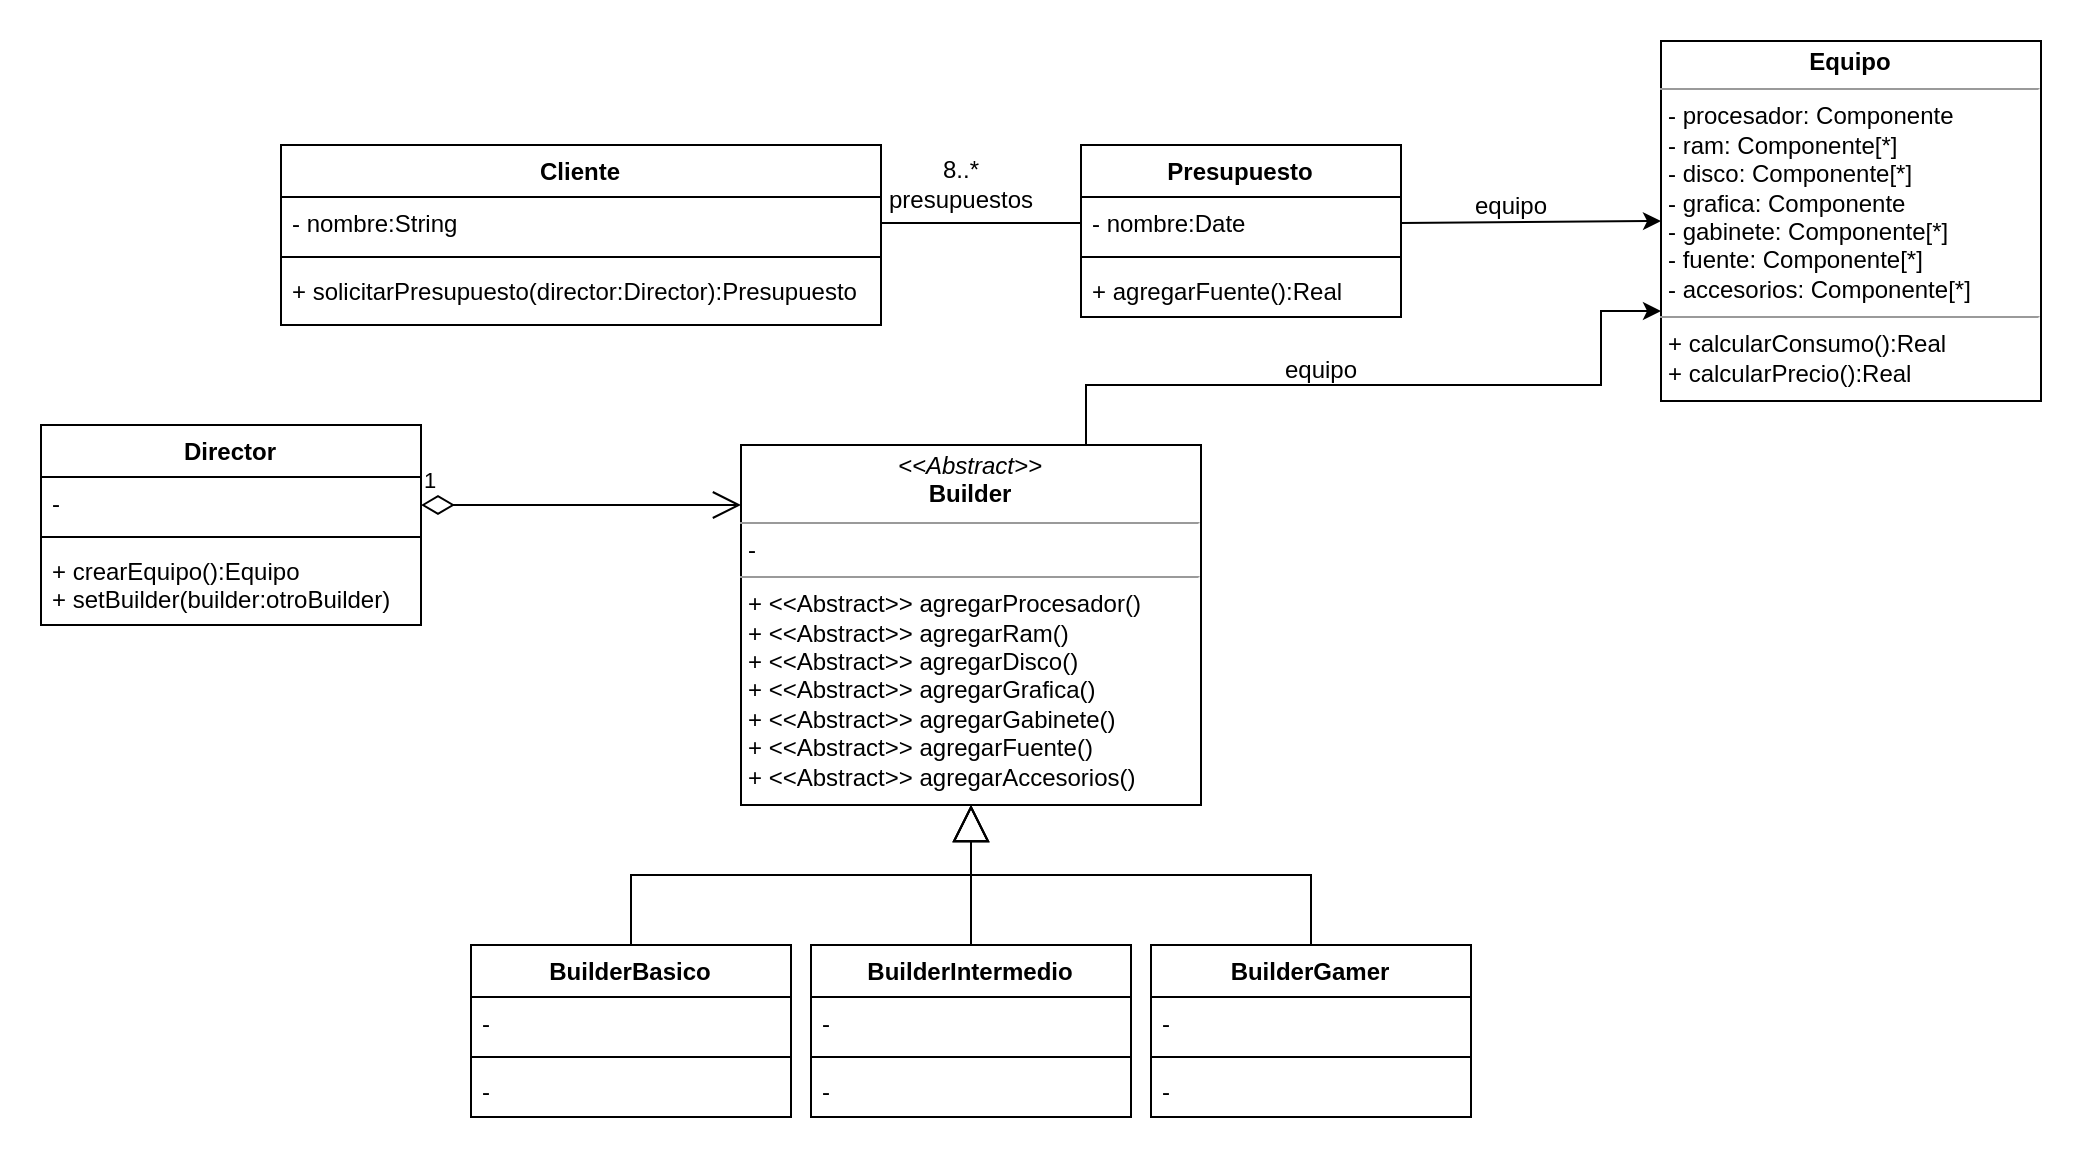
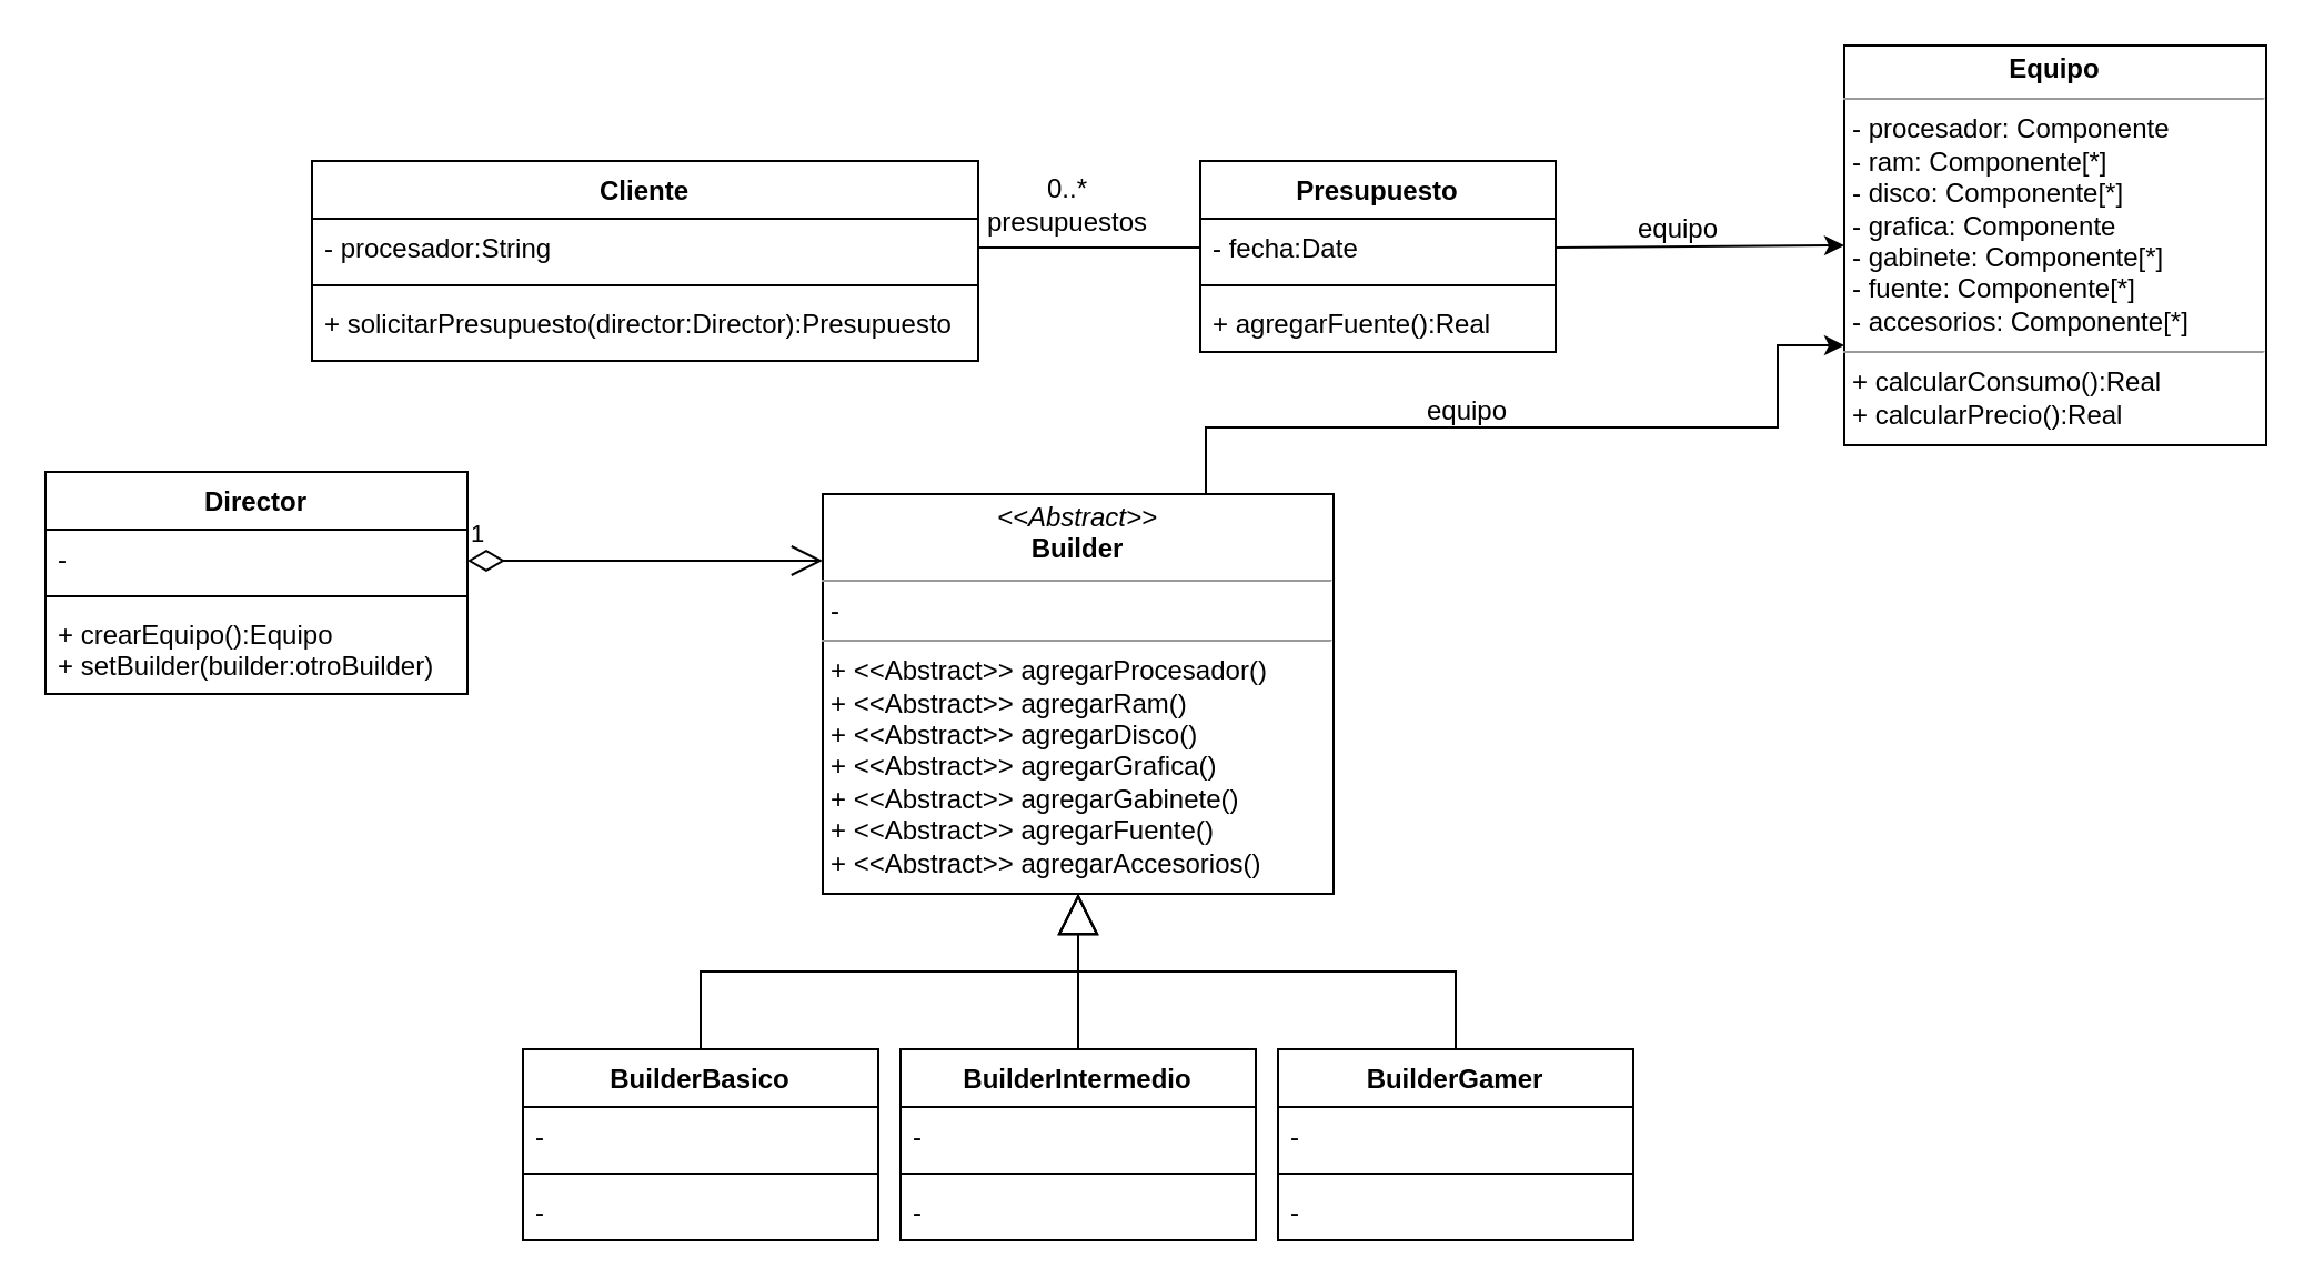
- <mxCell id="34" value="8..*&lt;br&gt;presupuestos" style="text;html=1;align=center;verticalAlign=middle;resizable=0;points=[];autosize=1;strokeColor=none;fillColor=none;" parent="1" vertex="1"><mxGeometry x="430" y="72" width="100" height="40" as="geometry" /></mxCell>
+ <mxCell id="34" value="0..*&lt;br&gt;presupuestos" style="text;html=1;align=center;verticalAlign=middle;resizable=0;points=[];autosize=1;strokeColor=none;fillColor=none;" parent="1" vertex="1"><mxGeometry x="430" y="72" width="100" height="40" as="geometry" /></mxCell>
- <mxCell id="30" value="- nombre:String" style="text;strokeColor=none;fillColor=none;align=left;verticalAlign=top;spacingLeft=4;spacingRight=4;overflow=hidden;rotatable=0;points=[[0,0.5],[1,0.5]];portConstraint=eastwest;whiteSpace=wrap;html=1;" parent="29" vertex="1"><mxGeometry y="26" width="300" height="26" as="geometry" /></mxCell>
+ <mxCell id="30" value="- procesador:String" style="text;strokeColor=none;fillColor=none;align=left;verticalAlign=top;spacingLeft=4;spacingRight=4;overflow=hidden;rotatable=0;points=[[0,0.5],[1,0.5]];portConstraint=eastwest;whiteSpace=wrap;html=1;" parent="29" vertex="1"><mxGeometry y="26" width="300" height="26" as="geometry" /></mxCell>
- <mxCell id="3" value="- nombre:Date" style="text;strokeColor=none;fillColor=none;align=left;verticalAlign=top;spacingLeft=4;spacingRight=4;overflow=hidden;rotatable=0;points=[[0,0.5],[1,0.5]];portConstraint=eastwest;whiteSpace=wrap;html=1;" parent="2" vertex="1"><mxGeometry y="26" width="160" height="26" as="geometry" /></mxCell>
+ <mxCell id="3" value="- fecha:Date" style="text;strokeColor=none;fillColor=none;align=left;verticalAlign=top;spacingLeft=4;spacingRight=4;overflow=hidden;rotatable=0;points=[[0,0.5],[1,0.5]];portConstraint=eastwest;whiteSpace=wrap;html=1;" parent="2" vertex="1"><mxGeometry y="26" width="160" height="26" as="geometry" /></mxCell>
